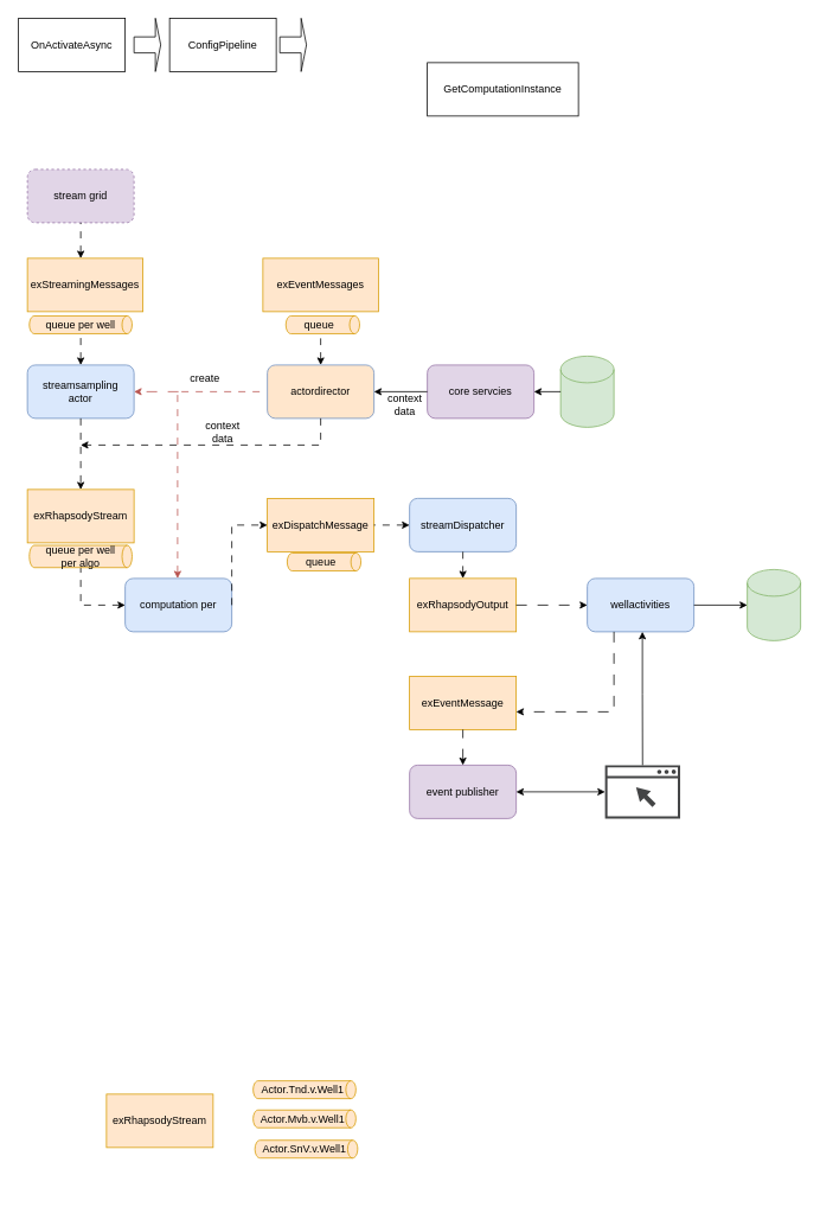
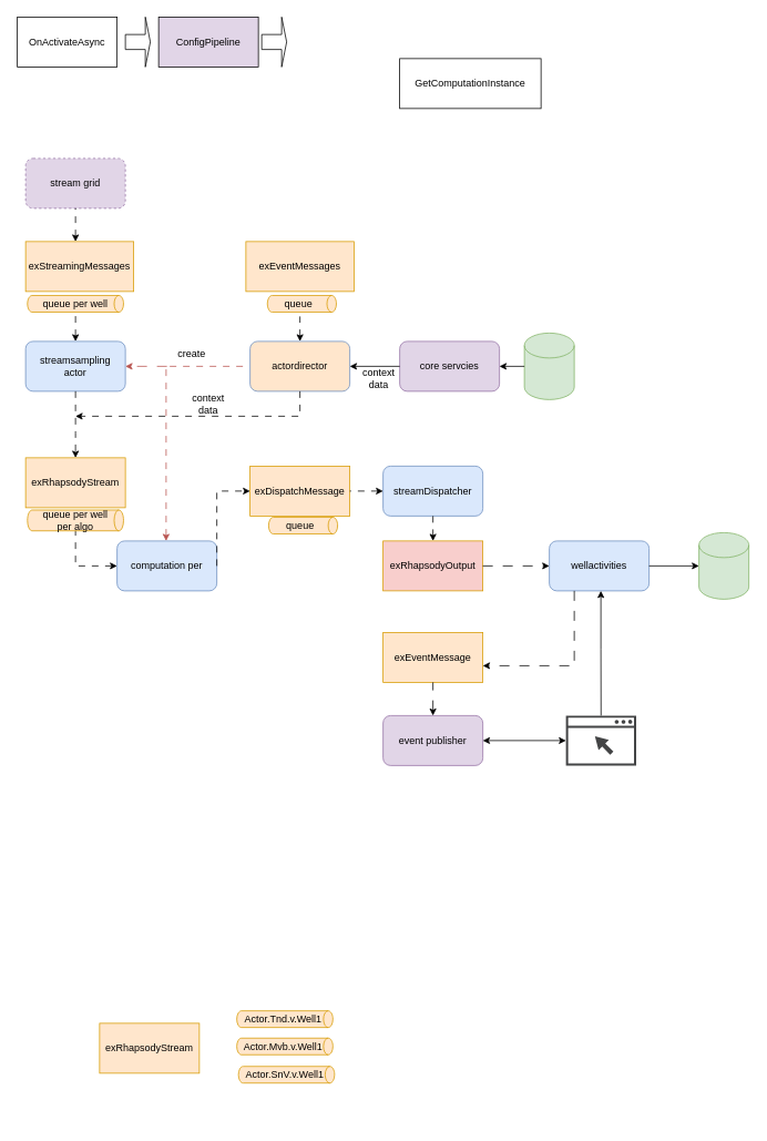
- <mxCell id="3" value="ConfigPipeline" style="rounded=0;whiteSpace=wrap;html=1;" parent="1" vertex="1"><mxGeometry x="190" y="20" width="120" height="60" as="geometry" /></mxCell>
+ <mxCell id="3" value="ConfigPipeline" style="rounded=0;whiteSpace=wrap;html=1;fillColor=#e1d5e7;" parent="1" vertex="1"><mxGeometry x="190" y="20" width="120" height="60" as="geometry" /></mxCell>
- <mxCell id="8" value="exRhapsodyOutput" style="rounded=0;whiteSpace=wrap;html=1;fillColor=#ffe6cc;strokeColor=#d79b00;" parent="1" vertex="1"><mxGeometry x="460" y="650" width="120" height="60" as="geometry" /></mxCell>
+ <mxCell id="8" value="exRhapsodyOutput" style="rounded=0;whiteSpace=wrap;html=1;fillColor=#f8cecc;strokeColor=#d79b00;" parent="1" vertex="1"><mxGeometry x="460" y="650" width="120" height="60" as="geometry" /></mxCell>
